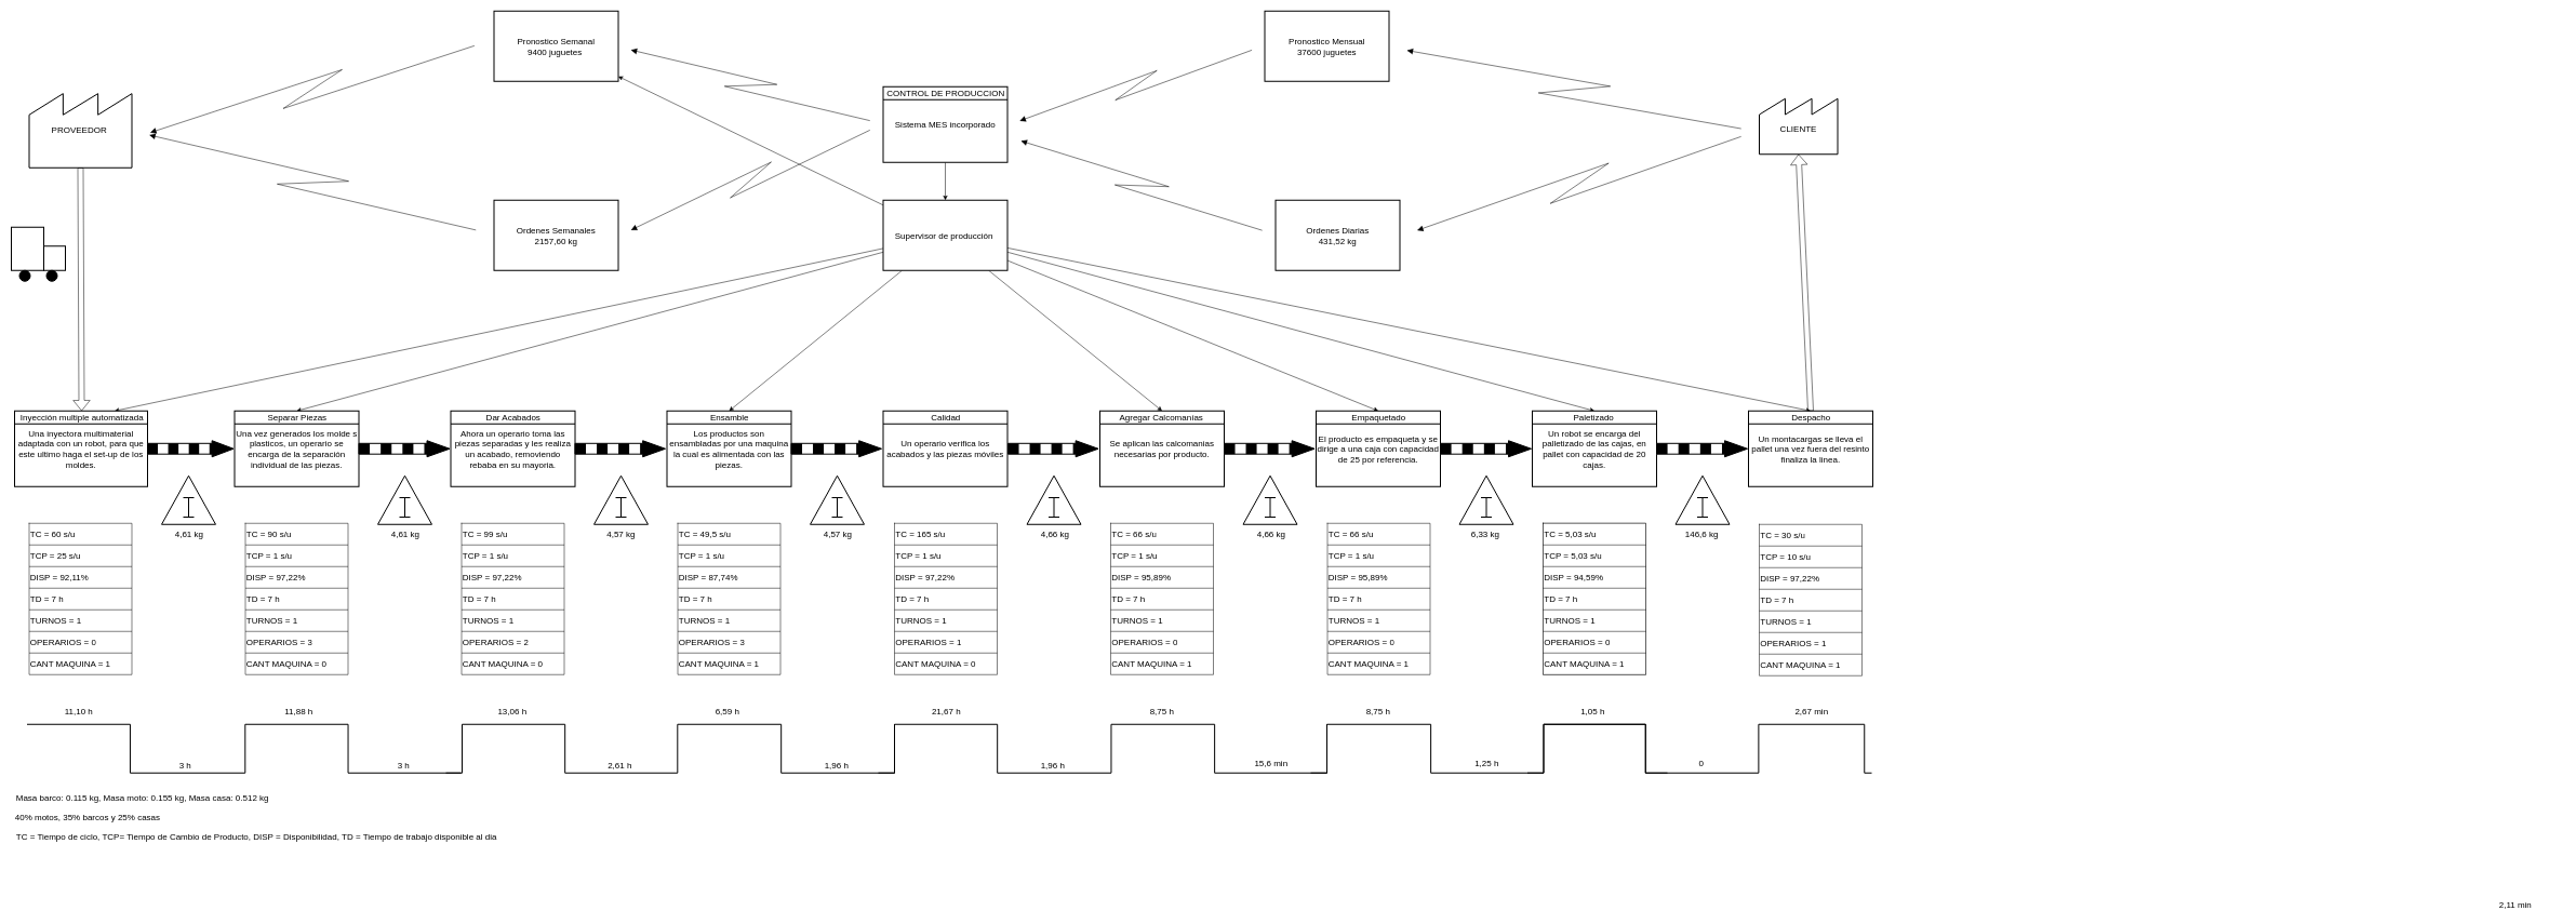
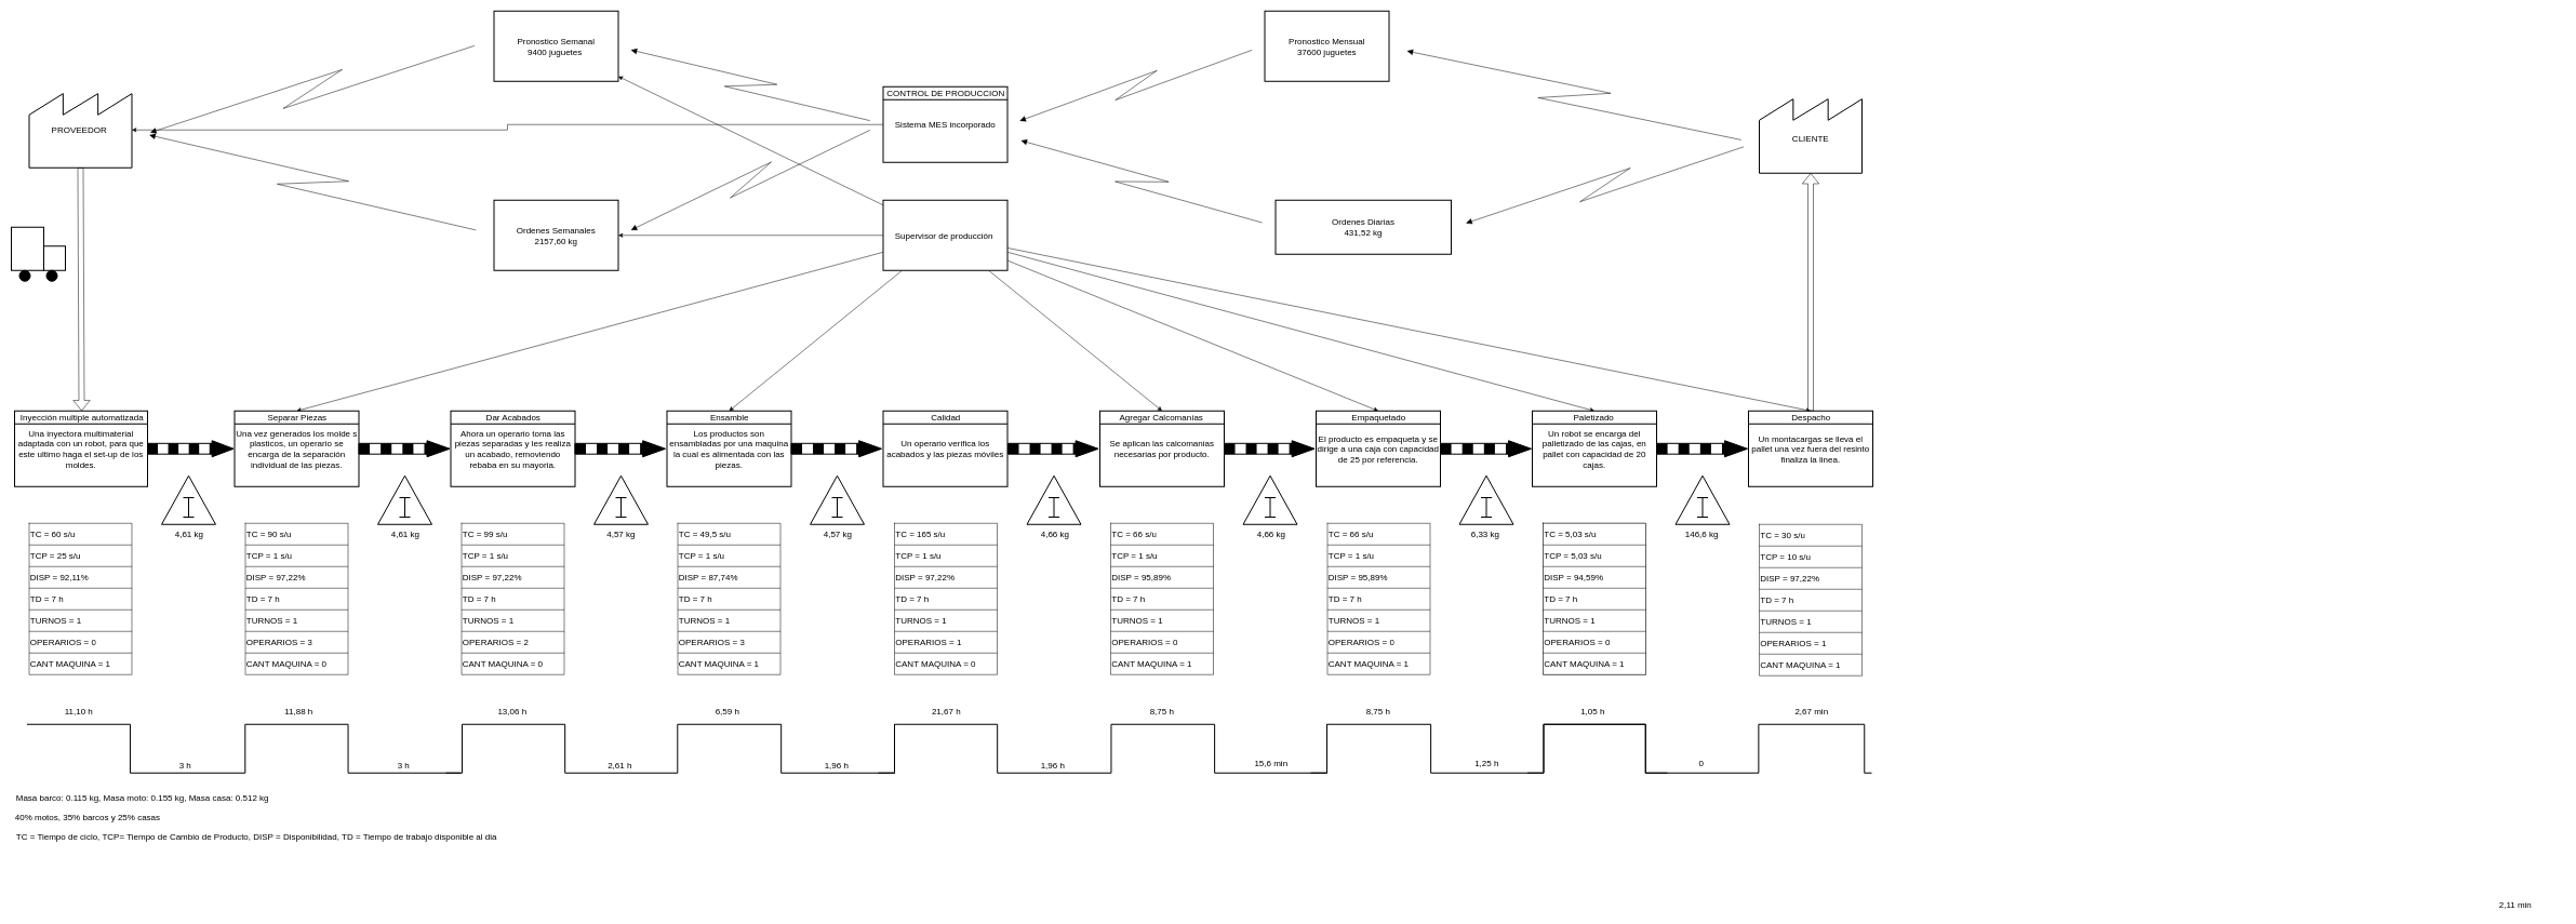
- <mxCell id="2" value="&lt;table cellpadding=&quot;5&quot; cellspacing=&quot;0&quot; style=&quot;width: 100%; height: 100%;&quot;&gt;&lt;tbody&gt;&lt;tr&gt;&lt;td height=&quot;50%&quot;&gt;&lt;/td&gt;&lt;/tr&gt;&lt;tr&gt;&lt;td align=&quot;center&quot; height=&quot;50%&quot;&gt;&lt;font&gt;CLIENTE&lt;/font&gt;&lt;/td&gt;&lt;/tr&gt;&lt;/tbody&gt;&lt;/table&gt;" style="strokeWidth=2;html=1;shape=mxgraph.lean_mapping.outside_sources;whiteSpace=wrap;align=center;fontSize=16;" parent="1" vertex="1"><mxGeometry x="3254" y="180" width="145" height="105" as="geometry" /></mxCell>
+ <mxCell id="2" value="&lt;table cellpadding=&quot;5&quot; cellspacing=&quot;0&quot; style=&quot;width: 100%; height: 100%;&quot;&gt;&lt;tbody&gt;&lt;tr&gt;&lt;td height=&quot;50%&quot;&gt;&lt;/td&gt;&lt;/tr&gt;&lt;tr&gt;&lt;td align=&quot;center&quot; height=&quot;50%&quot;&gt;&lt;font&gt;CLIENTE&lt;/font&gt;&lt;/td&gt;&lt;/tr&gt;&lt;/tbody&gt;&lt;/table&gt;" style="strokeWidth=2;html=1;shape=mxgraph.lean_mapping.outside_sources;whiteSpace=wrap;align=center;fontSize=16;" parent="1" vertex="1"><mxGeometry x="3254" y="180" width="190" height="140" as="geometry" /></mxCell>
- <mxCell id="4" style="edgeStyle=orthogonalEdgeStyle;rounded=0;orthogonalLoop=1;jettySize=auto;html=1;entryX=0.5;entryY=0;entryDx=0;entryDy=0;fontSize=16;" parent="1" source="5" target="15" edge="1"><mxGeometry relative="1" as="geometry" /></mxCell>
+ <mxCell id="4" style="edgeStyle=orthogonalEdgeStyle;rounded=0;orthogonalLoop=1;jettySize=auto;html=1;fontSize=16;" parent="1" source="5" target="3" edge="1"><mxGeometry relative="1" as="geometry" /></mxCell>
- <mxCell id="18" value="&lt;span&gt;Ordenes Diarias&lt;/span&gt;&lt;br&gt;&lt;div&gt;&lt;font&gt;431,52 kg&lt;/font&gt;&lt;/div&gt;" style="strokeWidth=2;html=1;shape=mxgraph.lean_mapping.schedule;whiteSpace=wrap;align=center;fontSize=16;" parent="1" vertex="1"><mxGeometry x="2359" y="370" width="230" height="130" as="geometry" /></mxCell>
+ <mxCell id="18" value="&lt;span&gt;Ordenes Diarias&lt;/span&gt;&lt;br&gt;&lt;div&gt;&lt;font&gt;431,52 kg&lt;/font&gt;&lt;/div&gt;" style="strokeWidth=2;html=1;shape=mxgraph.lean_mapping.schedule;whiteSpace=wrap;align=center;fontSize=16;" parent="1" vertex="1"><mxGeometry x="2359" y="370" width="325" height="100" as="geometry" /></mxCell>
- <mxCell id="14" style="rounded=0;orthogonalLoop=1;jettySize=auto;html=1;entryX=0.75;entryY=0;entryDx=0;entryDy=0;" parent="1" source="15" target="191" edge="1"><mxGeometry relative="1" as="geometry" /></mxCell>
+ <mxCell id="14" style="rounded=0;orthogonalLoop=1;jettySize=auto;html=1;" parent="1" source="15" target="16" edge="1"><mxGeometry relative="1" as="geometry" /></mxCell>
